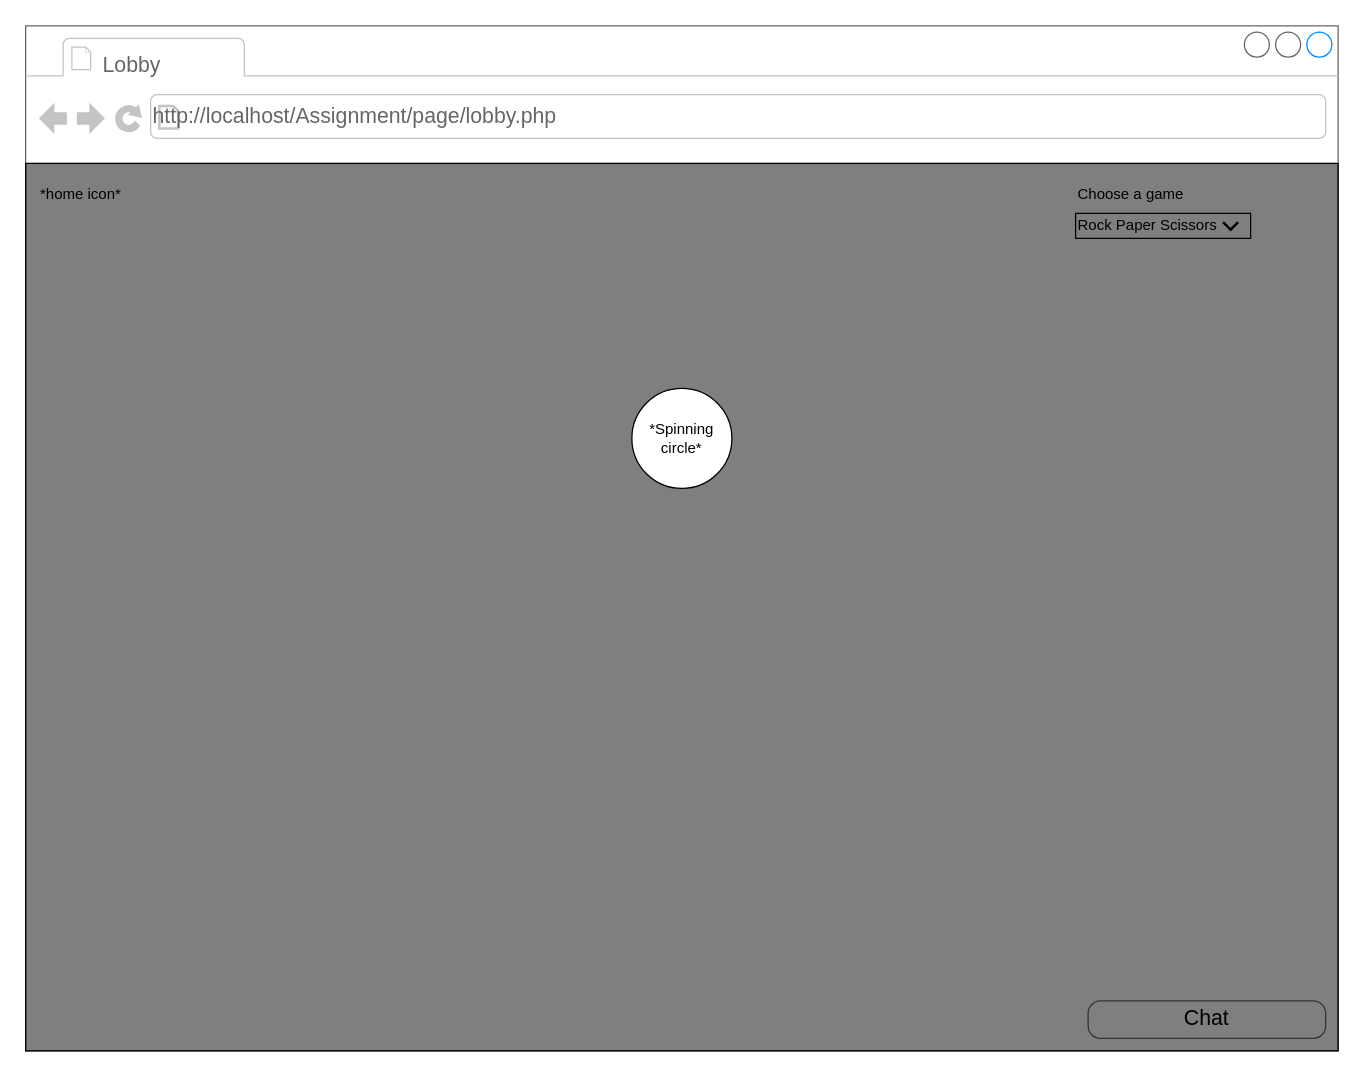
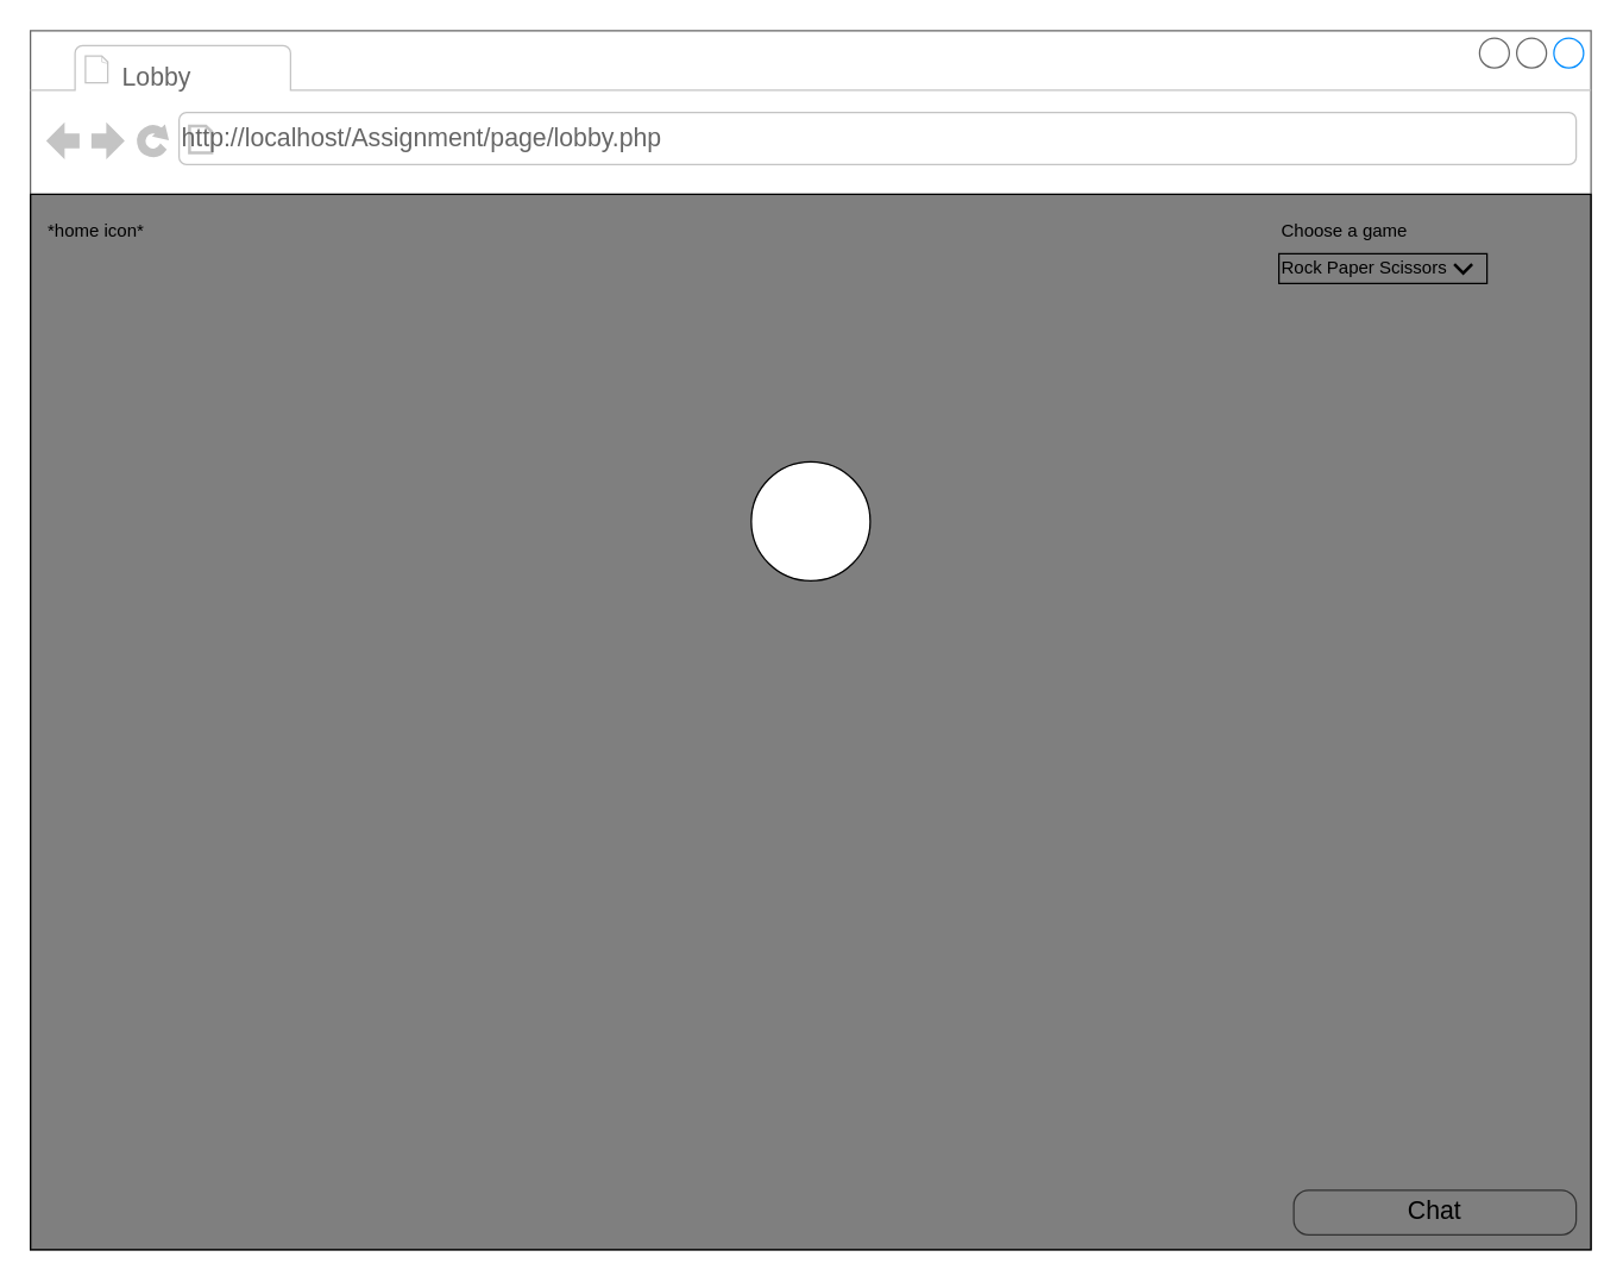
- <mxCell id="12" value="*Spinning circle*" style="text;html=1;strokeColor=none;fillColor=none;align=center;verticalAlign=middle;whiteSpace=wrap;rounded=0;" parent="2" vertex="1"><mxGeometry x="490" y="315" width="70" height="30" as="geometry" /></mxCell>
